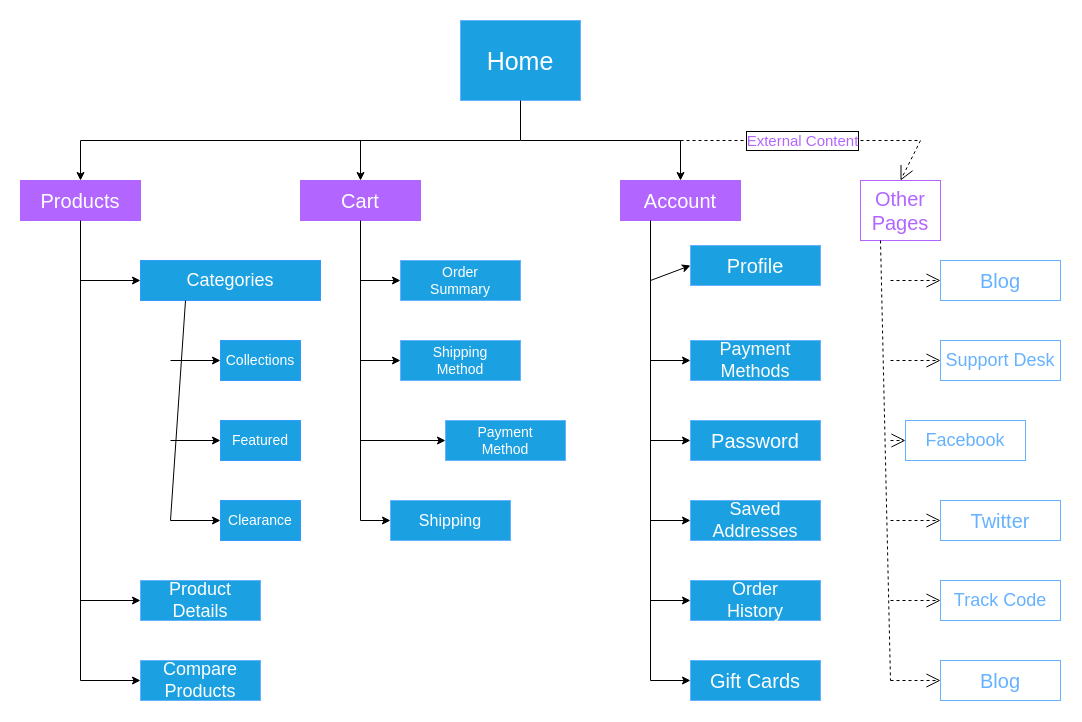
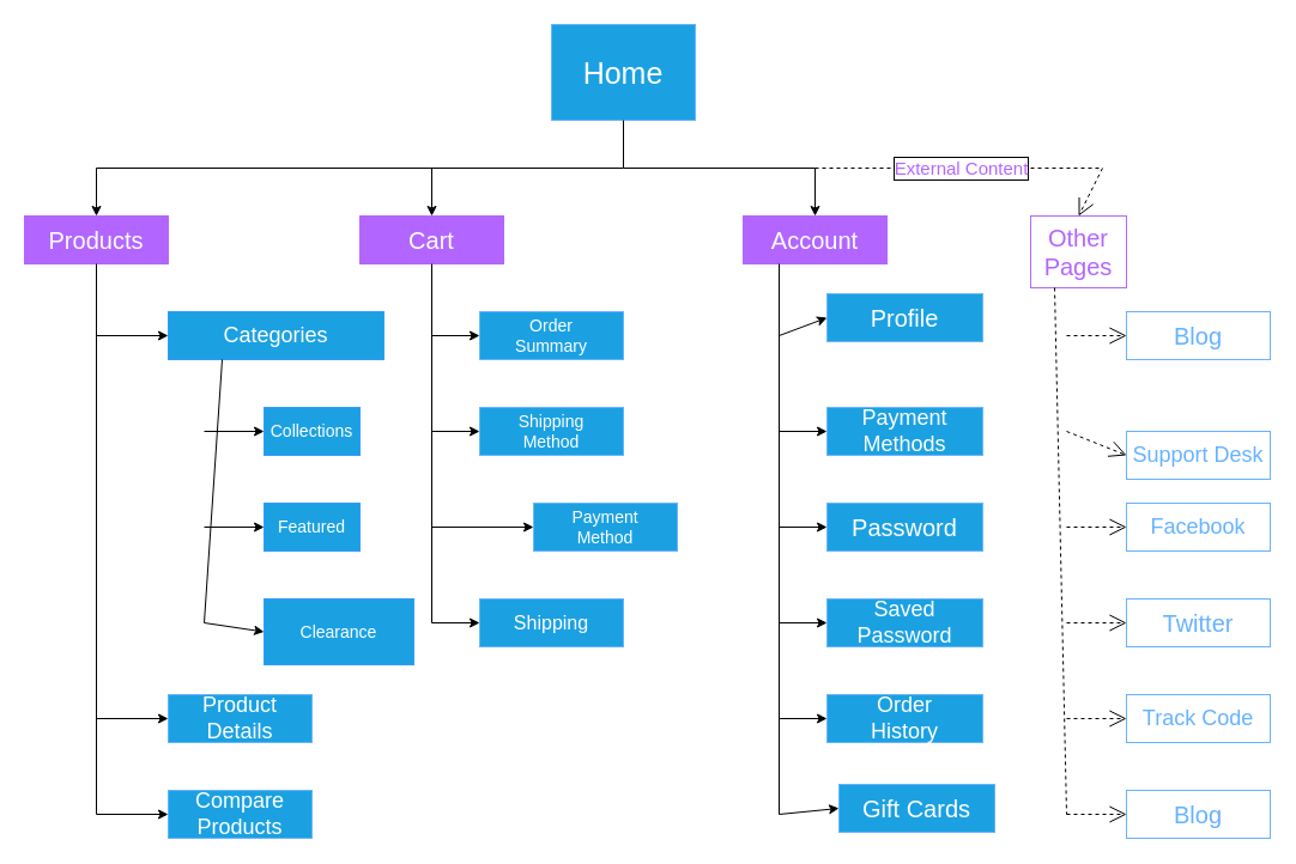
- <mxCell id="51" value="Support Desk" style="rounded=0;whiteSpace=wrap;html=1;fontColor=#66B2FF;strokeColor=#66B2FF;fillColor=#FFFFFF;fontSize=18;" parent="1" vertex="1"><mxGeometry x="940" y="340" width="120" height="40" as="geometry" /></mxCell>
+ <mxCell id="51" value="Support Desk" style="rounded=0;whiteSpace=wrap;html=1;fontColor=#66B2FF;strokeColor=#66B2FF;fillColor=#FFFFFF;fontSize=18;" parent="1" vertex="1"><mxGeometry x="940" y="360" width="120" height="40" as="geometry" /></mxCell>
- <mxCell id="52" value="Facebook" style="rounded=0;whiteSpace=wrap;html=1;fontColor=#66B2FF;strokeColor=#66B2FF;fillColor=#FFFFFF;fontSize=18;" parent="1" vertex="1"><mxGeometry x="905" y="420" width="120" height="40" as="geometry" /></mxCell>
+ <mxCell id="52" value="Facebook" style="rounded=0;whiteSpace=wrap;html=1;fontColor=#66B2FF;strokeColor=#66B2FF;fillColor=#FFFFFF;fontSize=18;" parent="1" vertex="1"><mxGeometry x="940" y="420" width="120" height="40" as="geometry" /></mxCell>
- <mxCell id="17" value="Clearance" style="rounded=0;whiteSpace=wrap;html=1;fontColor=#ffffff;strokeColor=#3399FF;fillColor=#1ba1e2;fontSize=14;" parent="1" vertex="1"><mxGeometry x="220" y="500" width="80" height="40" as="geometry" /></mxCell>
+ <mxCell id="17" value="Clearance" style="rounded=0;whiteSpace=wrap;html=1;fontColor=#ffffff;strokeColor=#3399FF;fillColor=#1ba1e2;fontSize=14;" parent="1" vertex="1"><mxGeometry x="220" y="500" width="125" height="55" as="geometry" /></mxCell>
- <mxCell id="31" value="Shipping" style="rounded=0;whiteSpace=wrap;html=1;fontColor=#ffffff;strokeColor=#66B2FF;fillColor=#1ba1e2;fontSize=16;" parent="1" vertex="1"><mxGeometry x="390" y="500" width="120" height="40" as="geometry" /></mxCell>
+ <mxCell id="31" value="Shipping" style="rounded=0;whiteSpace=wrap;html=1;fontColor=#ffffff;strokeColor=#66B2FF;fillColor=#1ba1e2;fontSize=16;" parent="1" vertex="1"><mxGeometry x="400" y="500" width="120" height="40" as="geometry" /></mxCell>
- <mxCell id="40" value="Saved&lt;br style=&quot;font-size: 18px;&quot;&gt;Addresses" style="rounded=0;whiteSpace=wrap;html=1;fontColor=#ffffff;strokeColor=#66B2FF;fillColor=#1ba1e2;fontSize=18;" parent="1" vertex="1"><mxGeometry x="690" y="500" width="130" height="40" as="geometry" /></mxCell>
+ <mxCell id="40" value="Saved&lt;br style=&quot;font-size: 18px;&quot;&gt;Password" style="rounded=0;whiteSpace=wrap;html=1;fontColor=#ffffff;strokeColor=#66B2FF;fillColor=#1ba1e2;fontSize=18;" parent="1" vertex="1"><mxGeometry x="690" y="500" width="130" height="40" as="geometry" /></mxCell>
- <mxCell id="42" value="Gift Cards" style="rounded=0;whiteSpace=wrap;html=1;fontColor=#ffffff;strokeColor=#66B2FF;fillColor=#1ba1e2;fontSize=20;" parent="1" vertex="1"><mxGeometry x="690" y="660" width="130" height="40" as="geometry" /></mxCell>
+ <mxCell id="42" value="Gift Cards" style="rounded=0;whiteSpace=wrap;html=1;fontColor=#ffffff;strokeColor=#66B2FF;fillColor=#1ba1e2;fontSize=20;" parent="1" vertex="1"><mxGeometry x="700" y="655" width="130" height="40" as="geometry" /></mxCell>
